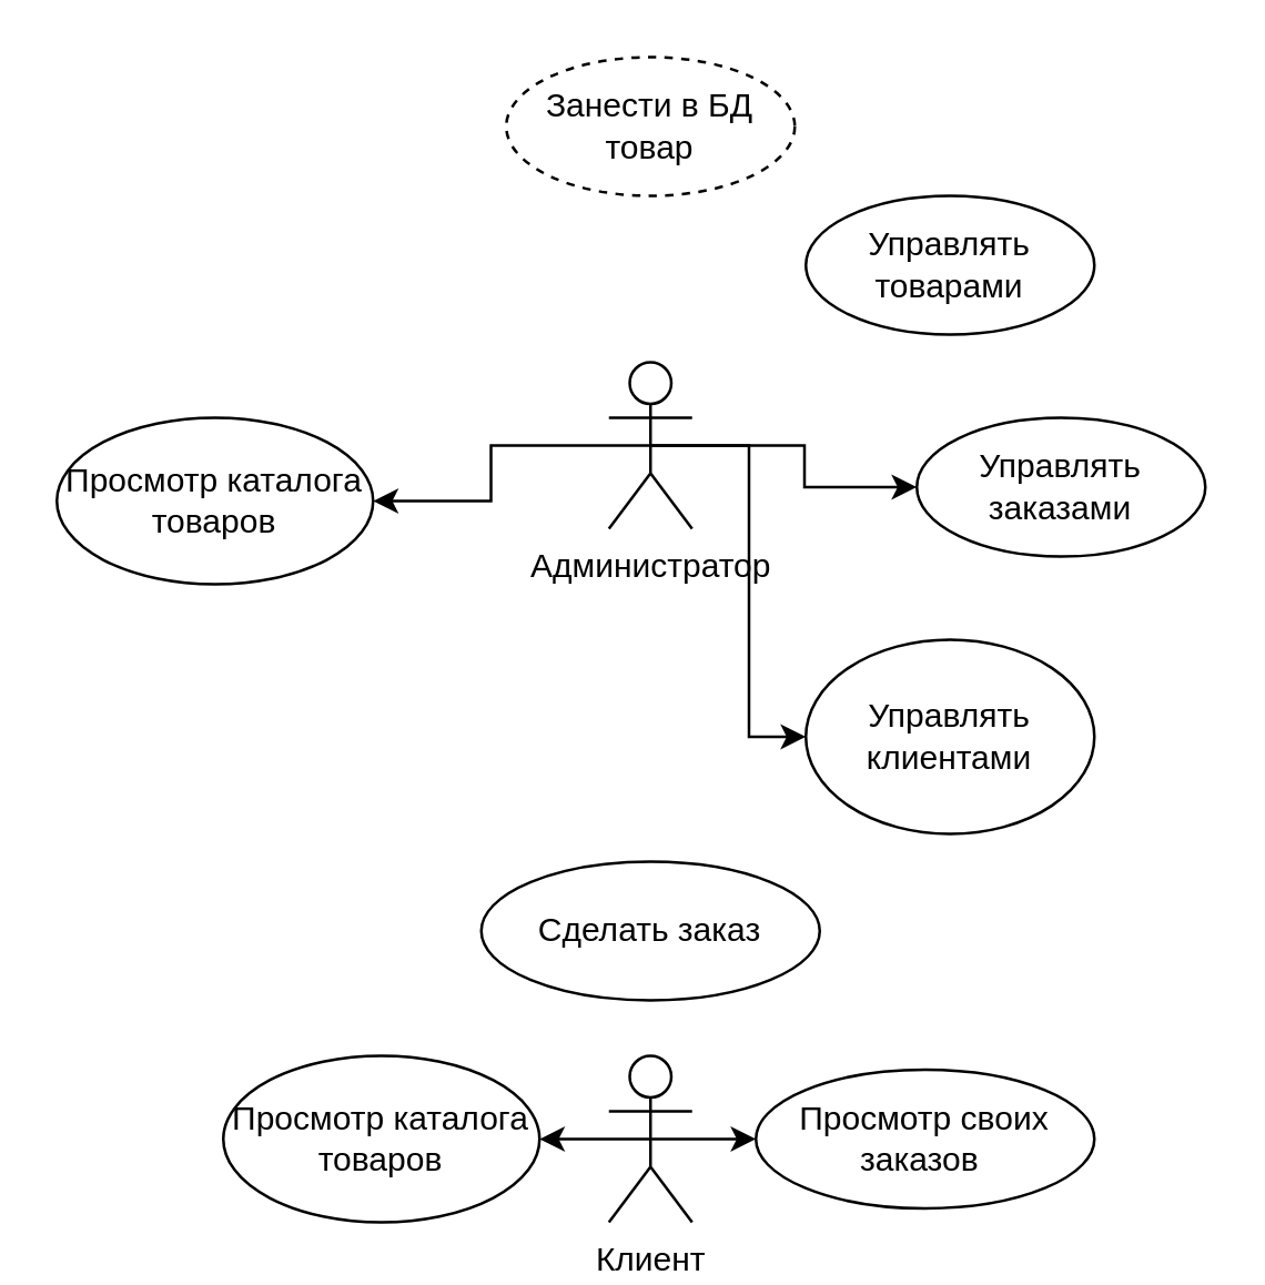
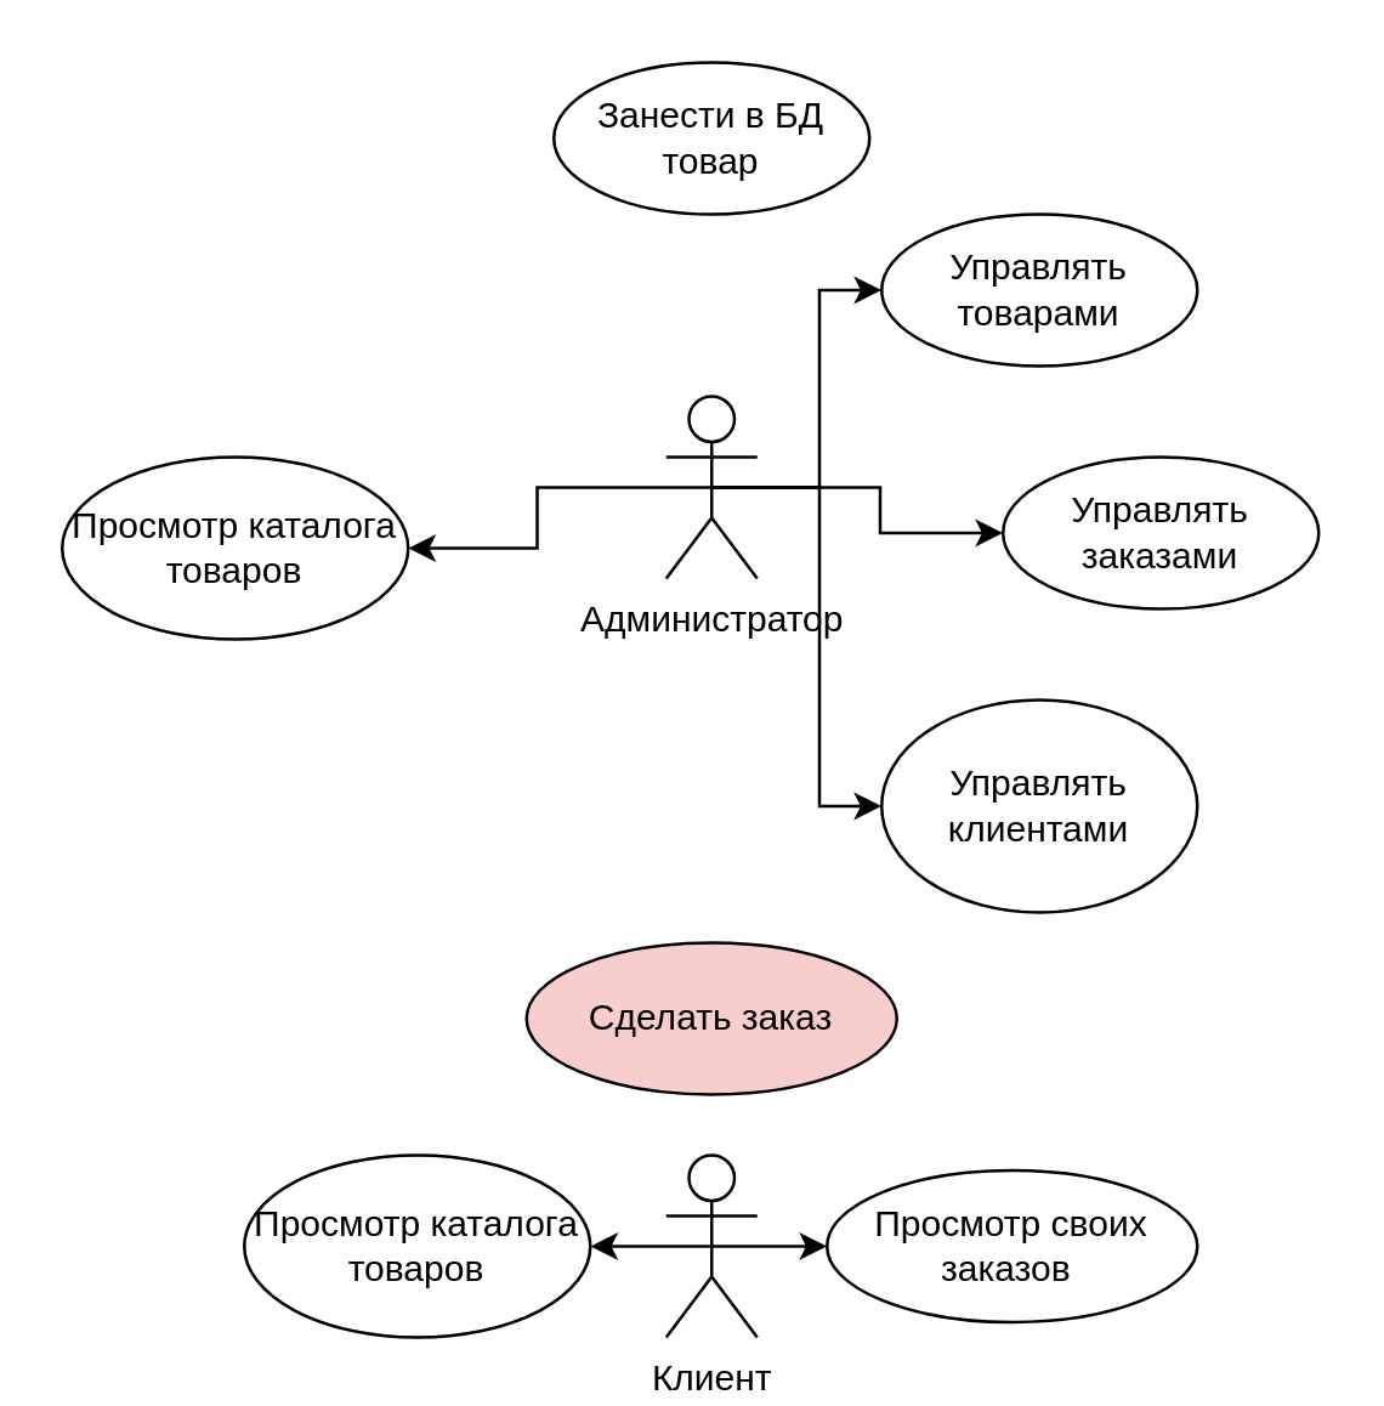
- <mxCell id="10" value="Занести в БД товар" style="ellipse;whiteSpace=wrap;html=1;dashed=1;" vertex="1" parent="1"><mxGeometry x="182" y="20" width="104" height="50" as="geometry" /></mxCell>
+ <mxCell id="10" value="Занести в БД товар" style="ellipse;whiteSpace=wrap;html=1;" vertex="1" parent="1"><mxGeometry x="182" y="20" width="104" height="50" as="geometry" /></mxCell>
+ <mxCell id="5" style="edgeStyle=orthogonalEdgeStyle;rounded=0;orthogonalLoop=1;jettySize=auto;html=1;exitX=0.5;exitY=0.5;exitDx=0;exitDy=0;exitPerimeter=0;entryX=0;entryY=0.5;entryDx=0;entryDy=0;" edge="1" parent="1" source="6" target="11"><mxGeometry relative="1" as="geometry" /></mxCell>
- <mxCell id="17" value="Сделать заказ" style="ellipse;whiteSpace=wrap;html=1;" vertex="1" parent="1"><mxGeometry x="173" y="310" width="122" height="50" as="geometry" /></mxCell>
+ <mxCell id="17" value="Сделать заказ" style="ellipse;whiteSpace=wrap;html=1;fillColor=#f8cecc;" vertex="1" parent="1"><mxGeometry x="173" y="310" width="122" height="50" as="geometry" /></mxCell>
